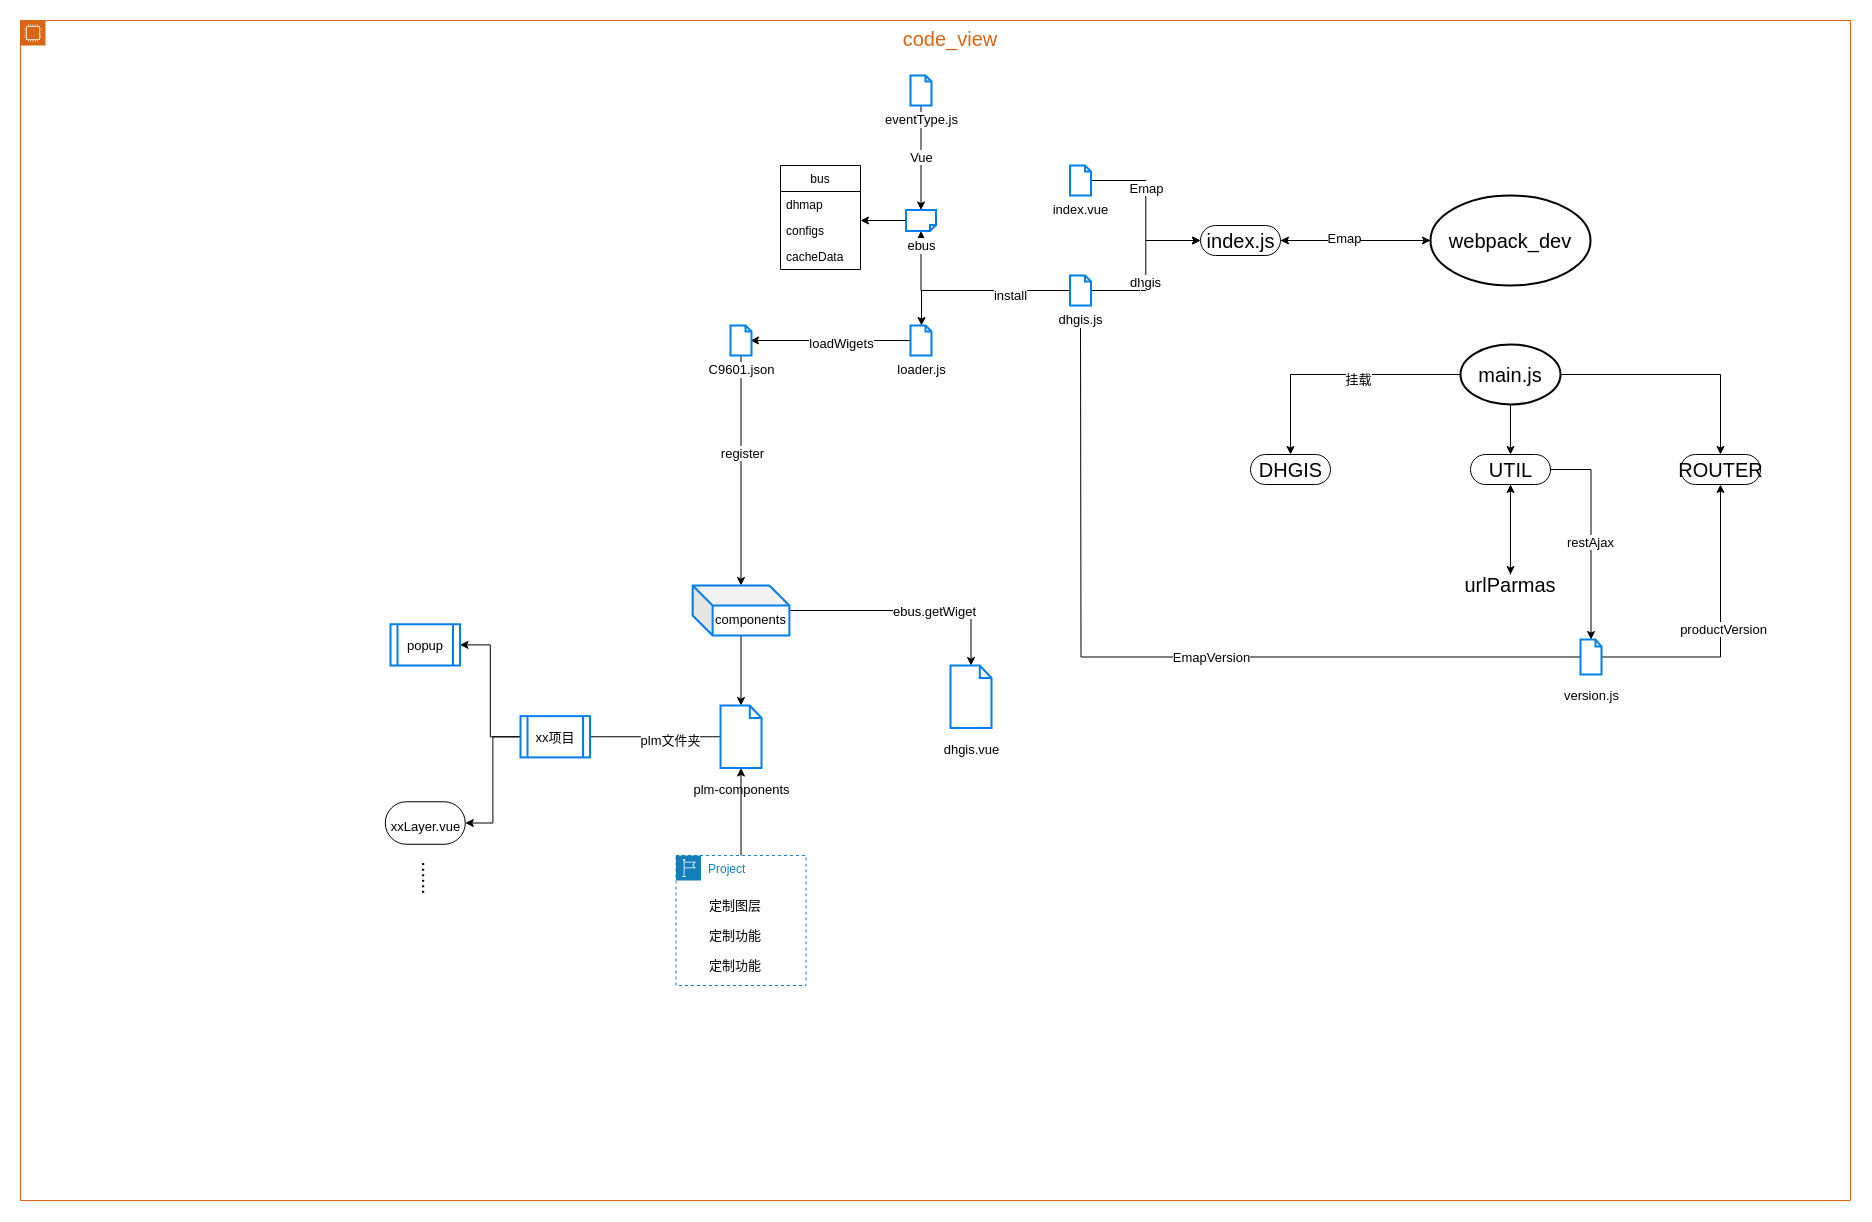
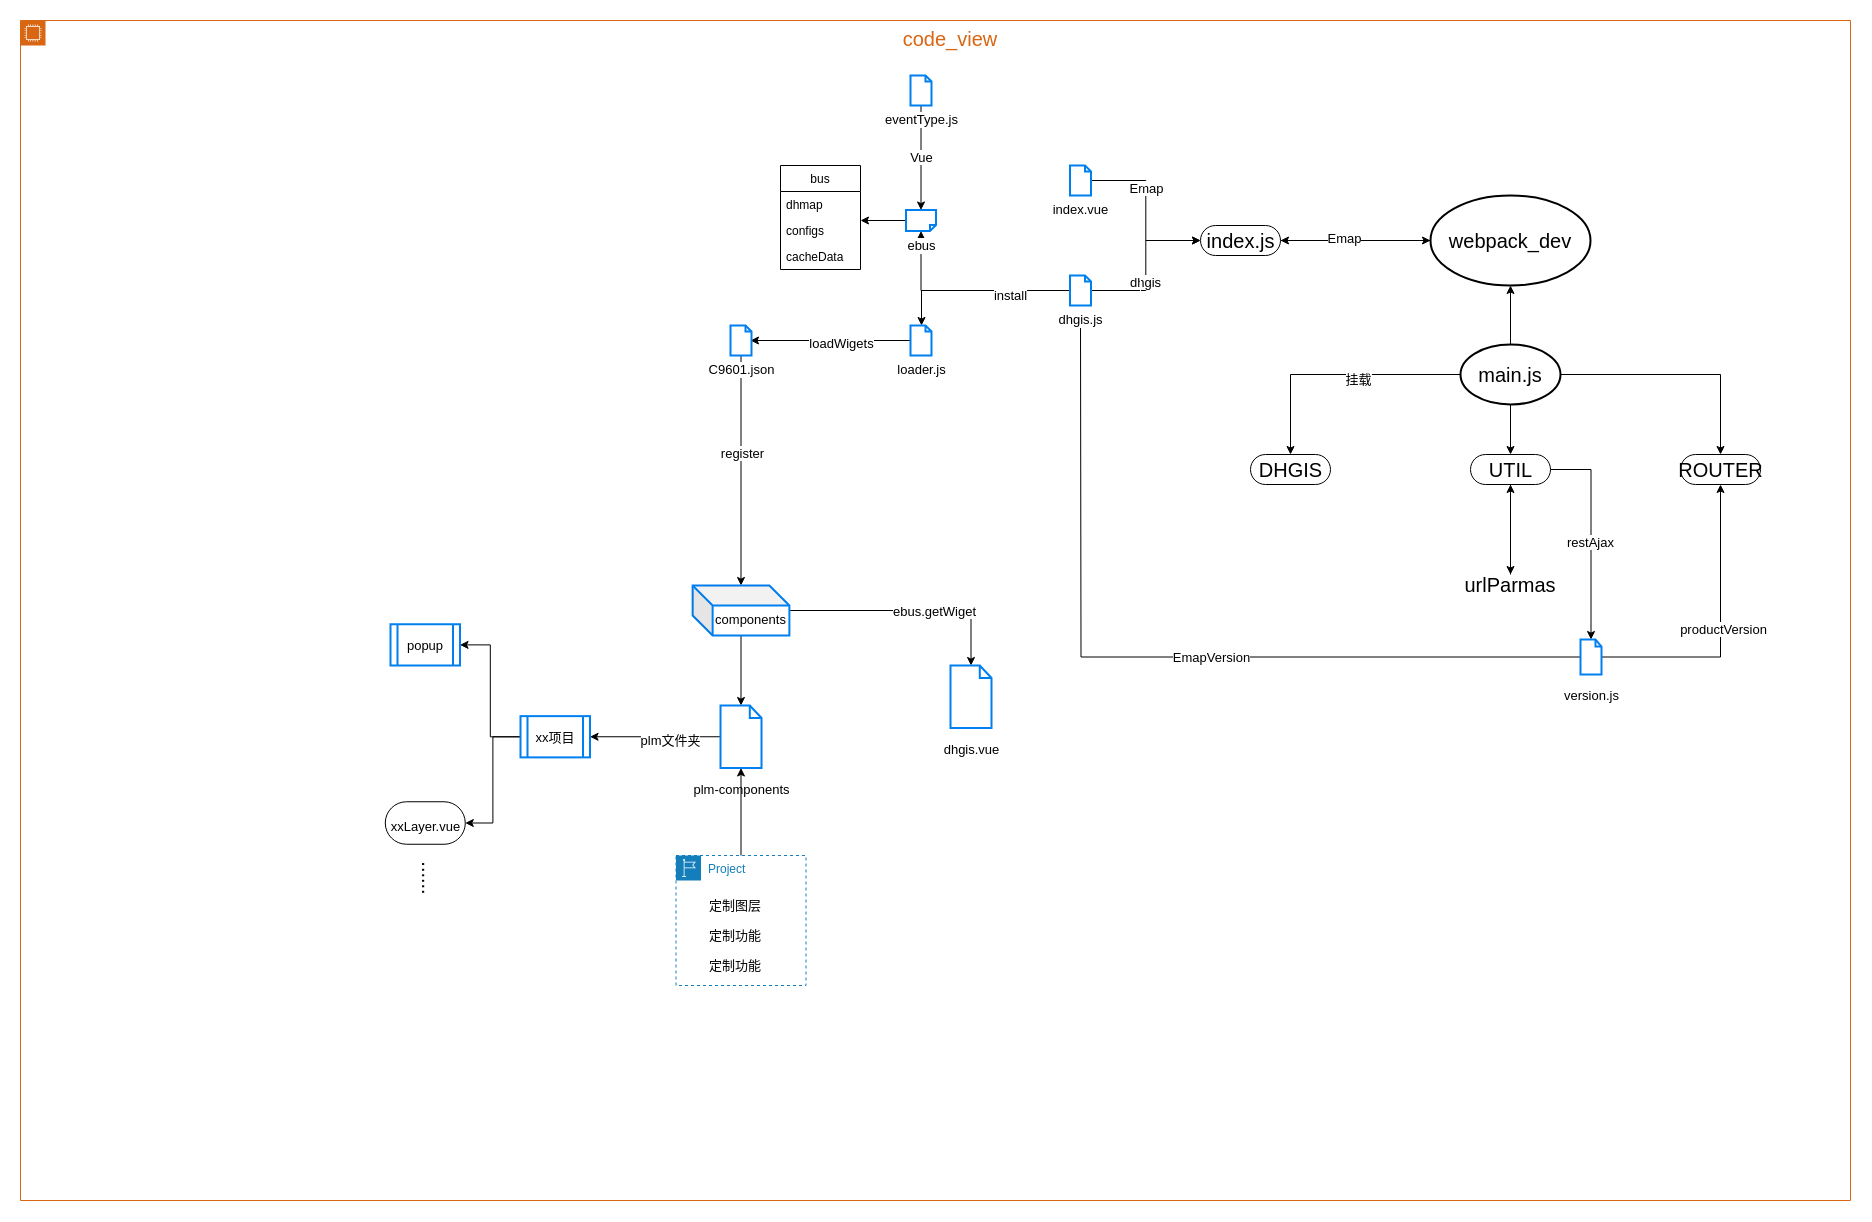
+ <mxCell id="11" style="edgeStyle=orthogonalEdgeStyle;rounded=0;orthogonalLoop=1;jettySize=auto;html=1;entryX=0.5;entryY=1;entryDx=0;entryDy=0;entryPerimeter=0;fontSize=13;" edge="1" parent="1" source="12" target="27"><mxGeometry relative="1" as="geometry" /></mxCell>
- <mxCell id="56" value="" style="edgeStyle=orthogonalEdgeStyle;rounded=0;orthogonalLoop=1;jettySize=auto;html=1;fontSize=13;endArrow=none;" edge="1" parent="1" source="58" target="66"><mxGeometry relative="1" as="geometry" /></mxCell>
+ <mxCell id="56" value="" style="edgeStyle=orthogonalEdgeStyle;rounded=0;orthogonalLoop=1;jettySize=auto;html=1;fontSize=13;" edge="1" parent="1" source="58" target="66"><mxGeometry relative="1" as="geometry" /></mxCell>
